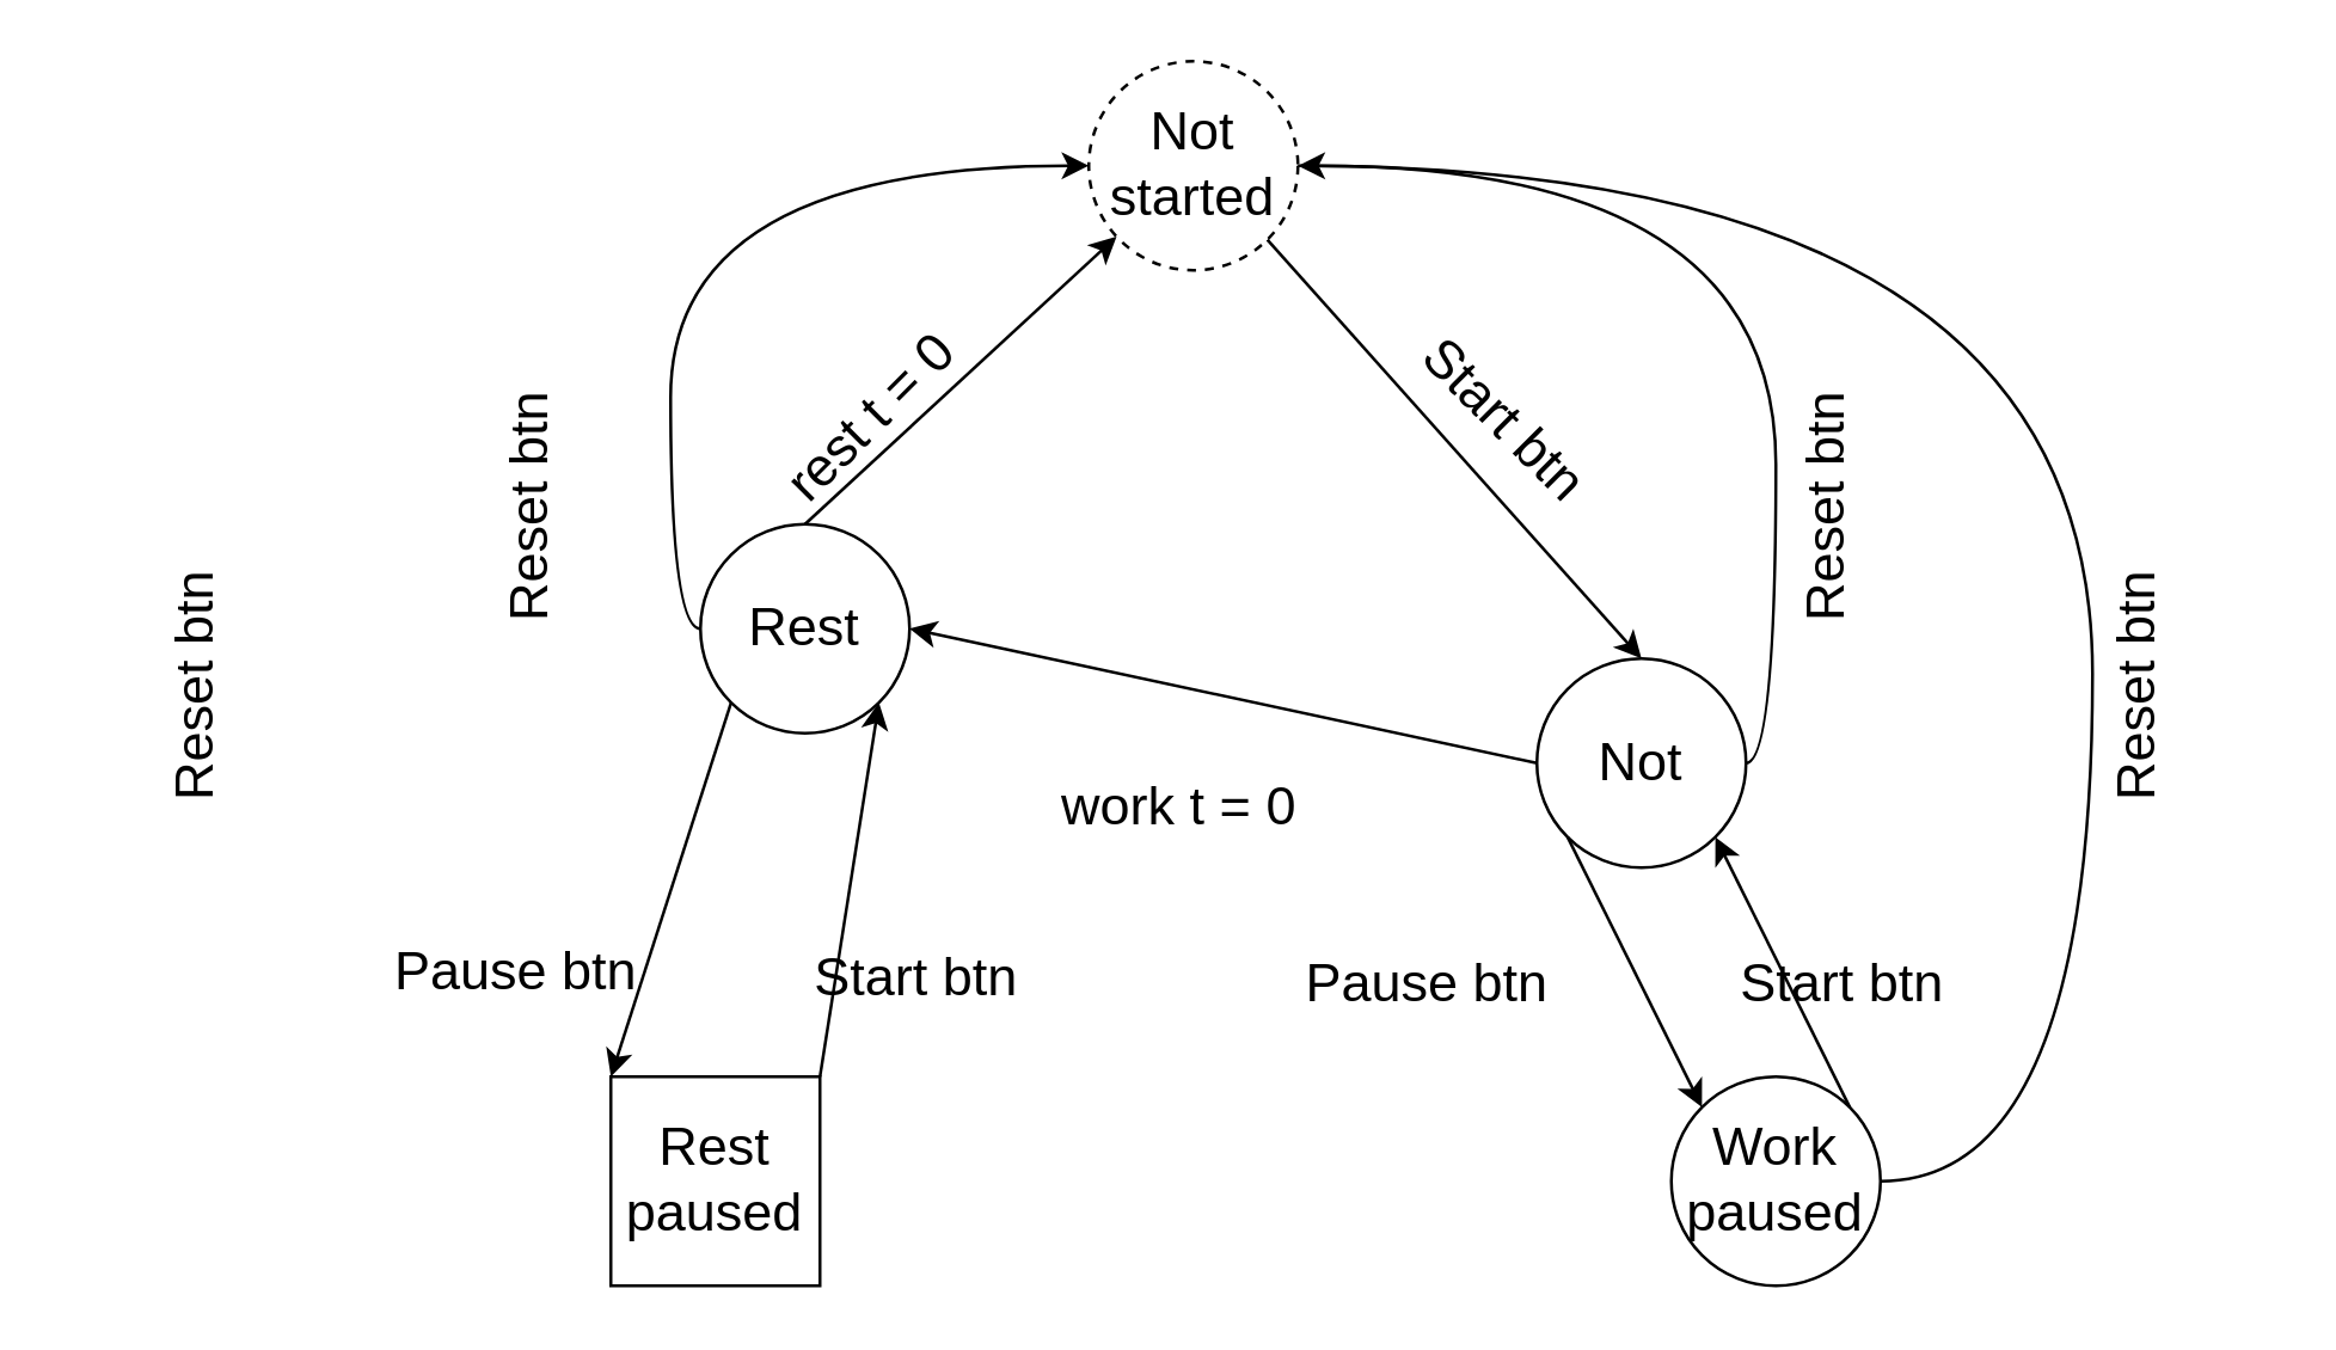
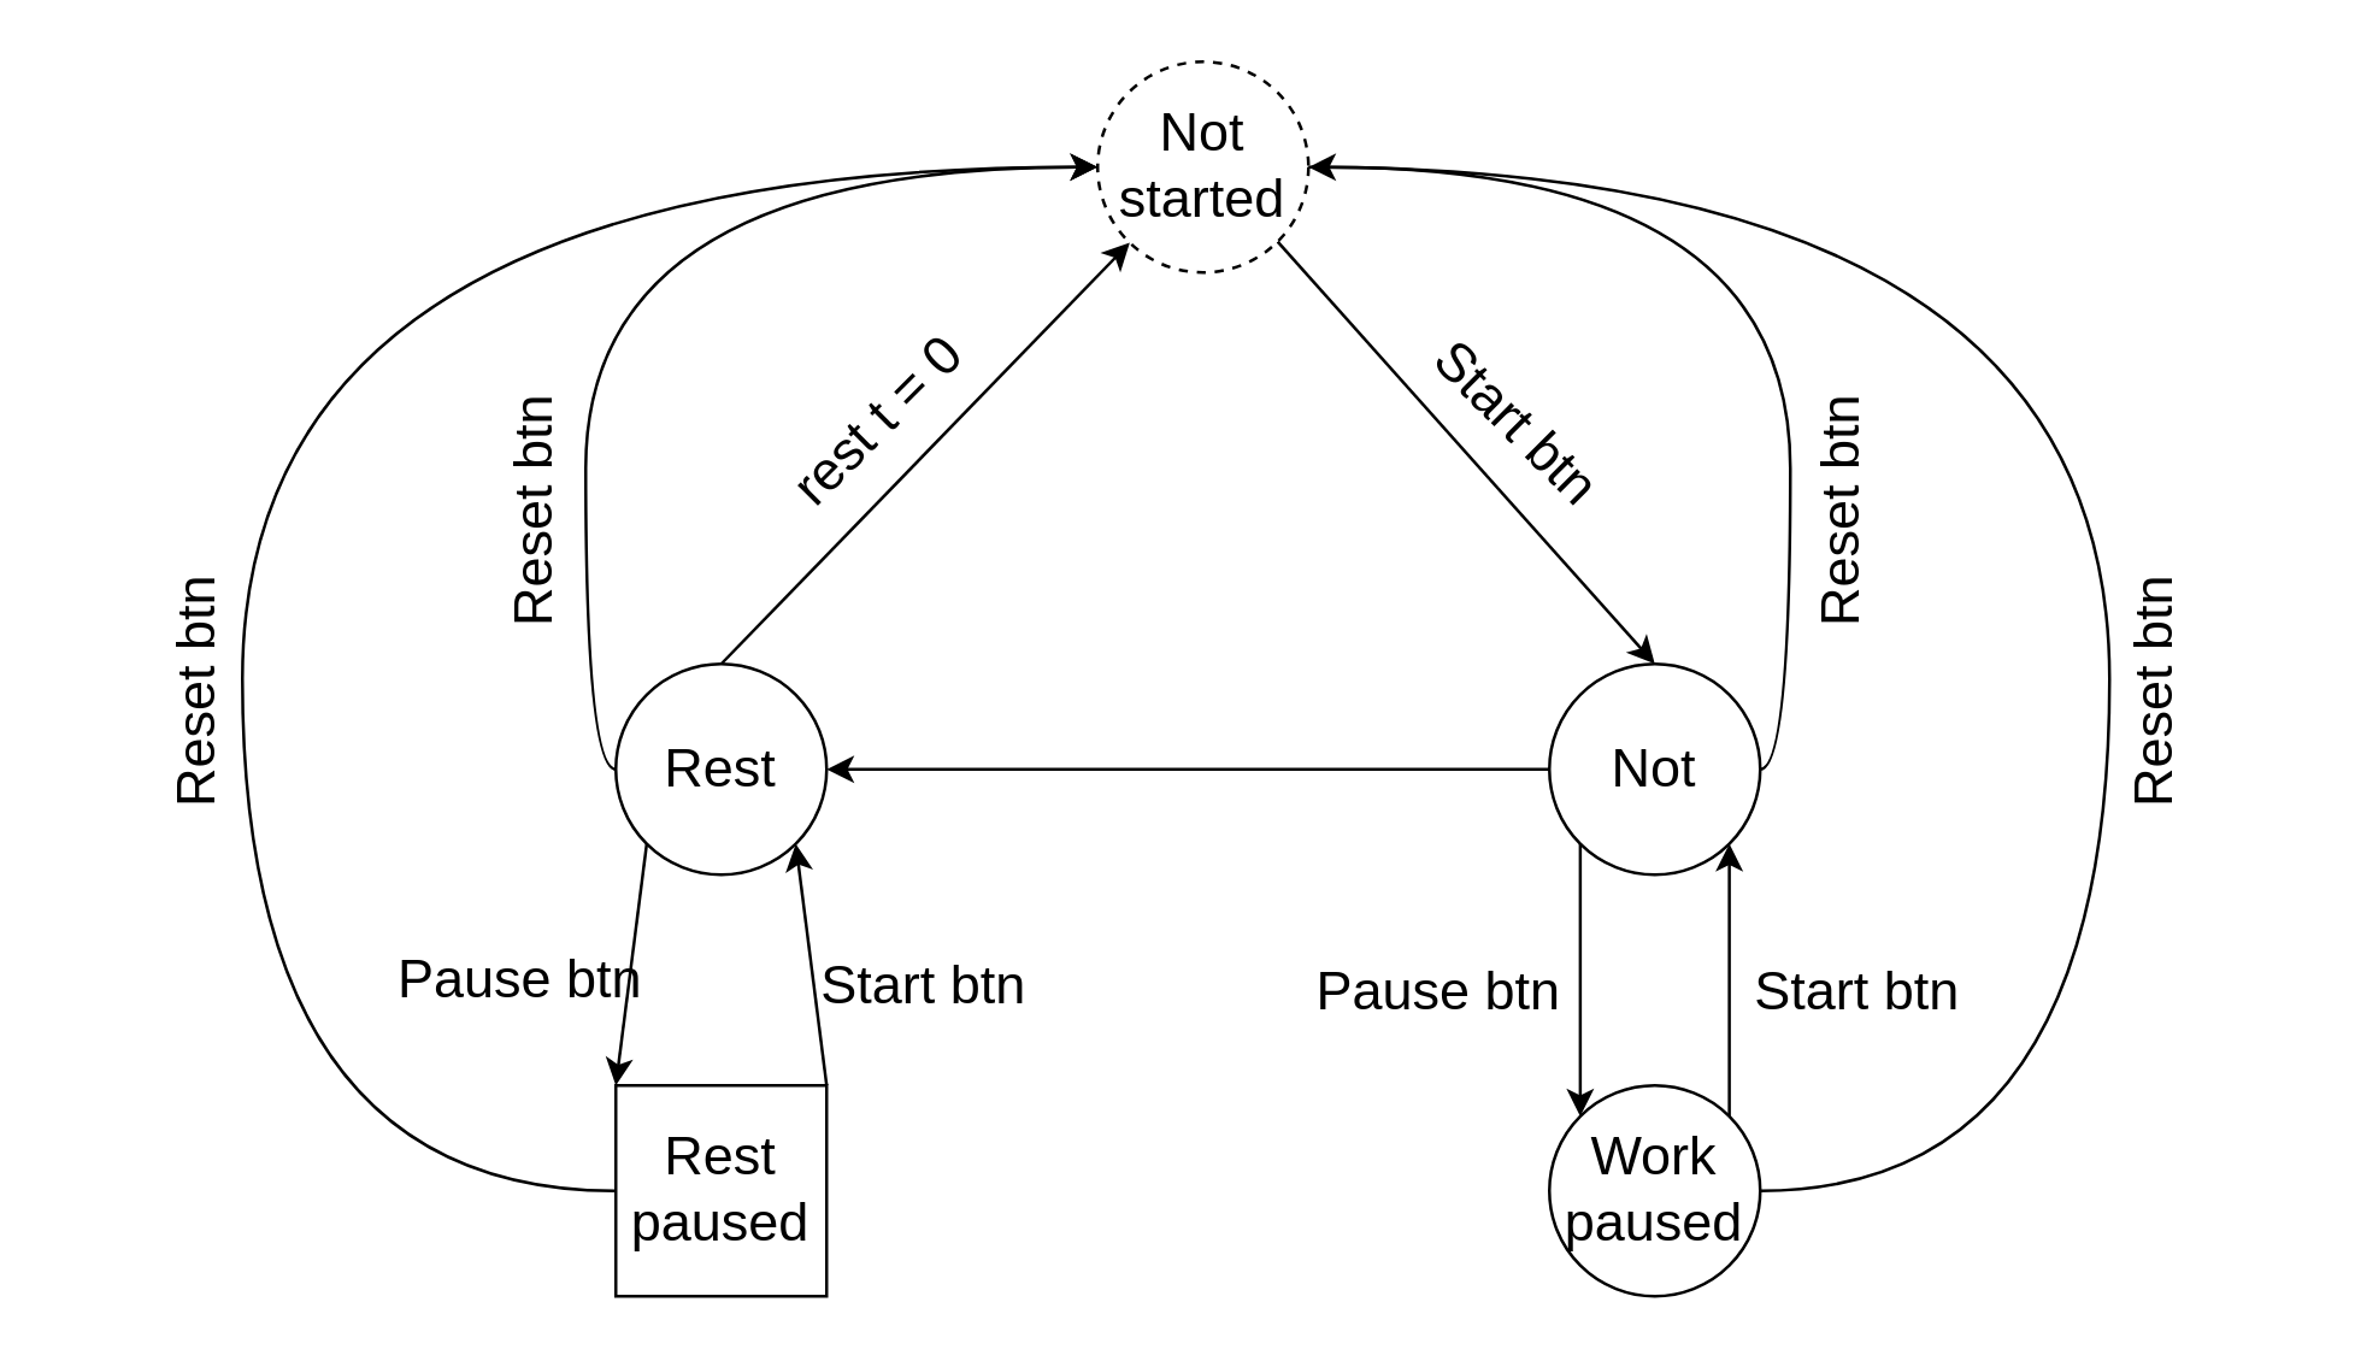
+ <mxCell id="19" style="edgeStyle=orthogonalEdgeStyle;curved=1;html=1;exitX=0;exitY=0.5;exitDx=0;exitDy=0;entryX=0;entryY=0.5;entryDx=0;entryDy=0;" edge="1" parent="1" source="20" target="3"><mxGeometry relative="1" as="geometry"><Array as="points"><mxPoint x="80" y="395" /><mxPoint x="80" y="55" /></Array></mxGeometry></mxCell>
- <mxCell id="10" value="&lt;span style=&quot;font-size: 18px&quot;&gt;Rest&lt;/span&gt;" style="ellipse;whiteSpace=wrap;html=1;aspect=fixed;" parent="1" vertex="1"><mxGeometry x="234" y="175" width="70" height="70" as="geometry" /></mxCell>
+ <mxCell id="10" value="&lt;span style=&quot;font-size: 18px&quot;&gt;Rest&lt;/span&gt;" style="ellipse;whiteSpace=wrap;html=1;aspect=fixed;" parent="1" vertex="1"><mxGeometry x="204" y="220" width="70" height="70" as="geometry" /></mxCell>
- <mxCell id="12" value="&lt;font style=&quot;font-size: 18px&quot;&gt;work t = 0&lt;/font&gt;" style="text;html=1;resizable=0;autosize=1;align=center;verticalAlign=middle;points=[];fillColor=none;strokeColor=none;rounded=0;" parent="1" vertex="1"><mxGeometry x="349" y="260" width="90" height="20" as="geometry" /></mxCell>
- <mxCell id="18" value="&lt;span style=&quot;font-size: 18px&quot;&gt;Work paused&lt;/span&gt;" style="ellipse;whiteSpace=wrap;html=1;aspect=fixed;" vertex="1" parent="1"><mxGeometry x="559" y="360" width="70" height="70" as="geometry" /></mxCell>
+ <mxCell id="18" value="&lt;span style=&quot;font-size: 18px&quot;&gt;Work paused&lt;/span&gt;" style="ellipse;whiteSpace=wrap;html=1;aspect=fixed;" vertex="1" parent="1"><mxGeometry x="514" y="360" width="70" height="70" as="geometry" /></mxCell>
